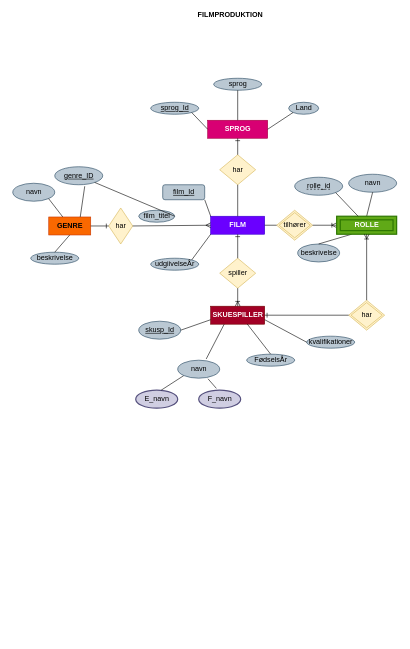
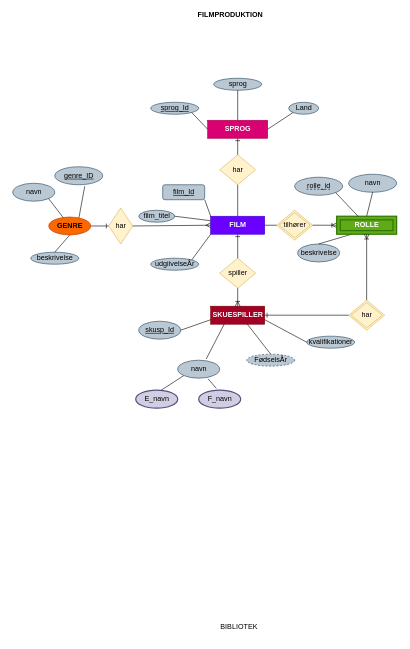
- <mxCell id="35" value="" style="endArrow=none;html=1;rounded=0;exitX=1;exitY=0.5;exitDx=0;exitDy=0;" parent="1" source="24" target="19" edge="1"><mxGeometry relative="1" as="geometry"><mxPoint x="490.5" y="300" as="sourcePoint" /><mxPoint x="650.5" y="300" as="targetPoint" /></mxGeometry></mxCell>
+ <mxCell id="35" value="" style="endArrow=none;html=1;rounded=0;exitX=1;exitY=0.5;exitDx=0;exitDy=0;entryX=0;entryY=0.25;entryDx=0;entryDy=0;" parent="1" source="24" target="3" edge="1"><mxGeometry relative="1" as="geometry"><mxPoint x="490.5" y="300" as="sourcePoint" /><mxPoint x="650.5" y="300" as="targetPoint" /></mxGeometry></mxCell>
- <mxCell id="2" value="GENRE" style="rounded=0;whiteSpace=wrap;html=1;fillColor=#fa6800;strokeColor=#C73500;fontColor=#000000;fontStyle=1" parent="1" vertex="1"><mxGeometry x="80.5" y="361.25" width="70" height="30" as="geometry" /></mxCell>
+ <mxCell id="2" value="GENRE" style="ellipse;whiteSpace=wrap;html=1;fillColor=#fa6800;strokeColor=#C73500;fontColor=#000000;fontStyle=1;" parent="1" vertex="1"><mxGeometry x="80.5" y="361.25" width="70" height="30" as="geometry" /></mxCell>
- <mxCell id="29" value="FødselsÅr" style="ellipse;whiteSpace=wrap;html=1;align=center;fillColor=#bac8d3;strokeColor=#23445d;" parent="1" vertex="1"><mxGeometry x="410.5" y="590" width="80" height="20" as="geometry" /></mxCell>
+ <mxCell id="29" value="FødselsÅr" style="ellipse;whiteSpace=wrap;html=1;align=center;fillColor=#bac8d3;strokeColor=#23445d;dashed=1;" parent="1" vertex="1"><mxGeometry x="410.5" y="590" width="80" height="20" as="geometry" /></mxCell>
+ <mxCell id="56" value="BIBLIOTEK" style="text;html=1;strokeColor=none;fillColor=none;align=center;verticalAlign=middle;whiteSpace=wrap;rounded=0;" parent="1" vertex="1"><mxGeometry x="368" y="1030" width="60" height="30" as="geometry" /></mxCell>
